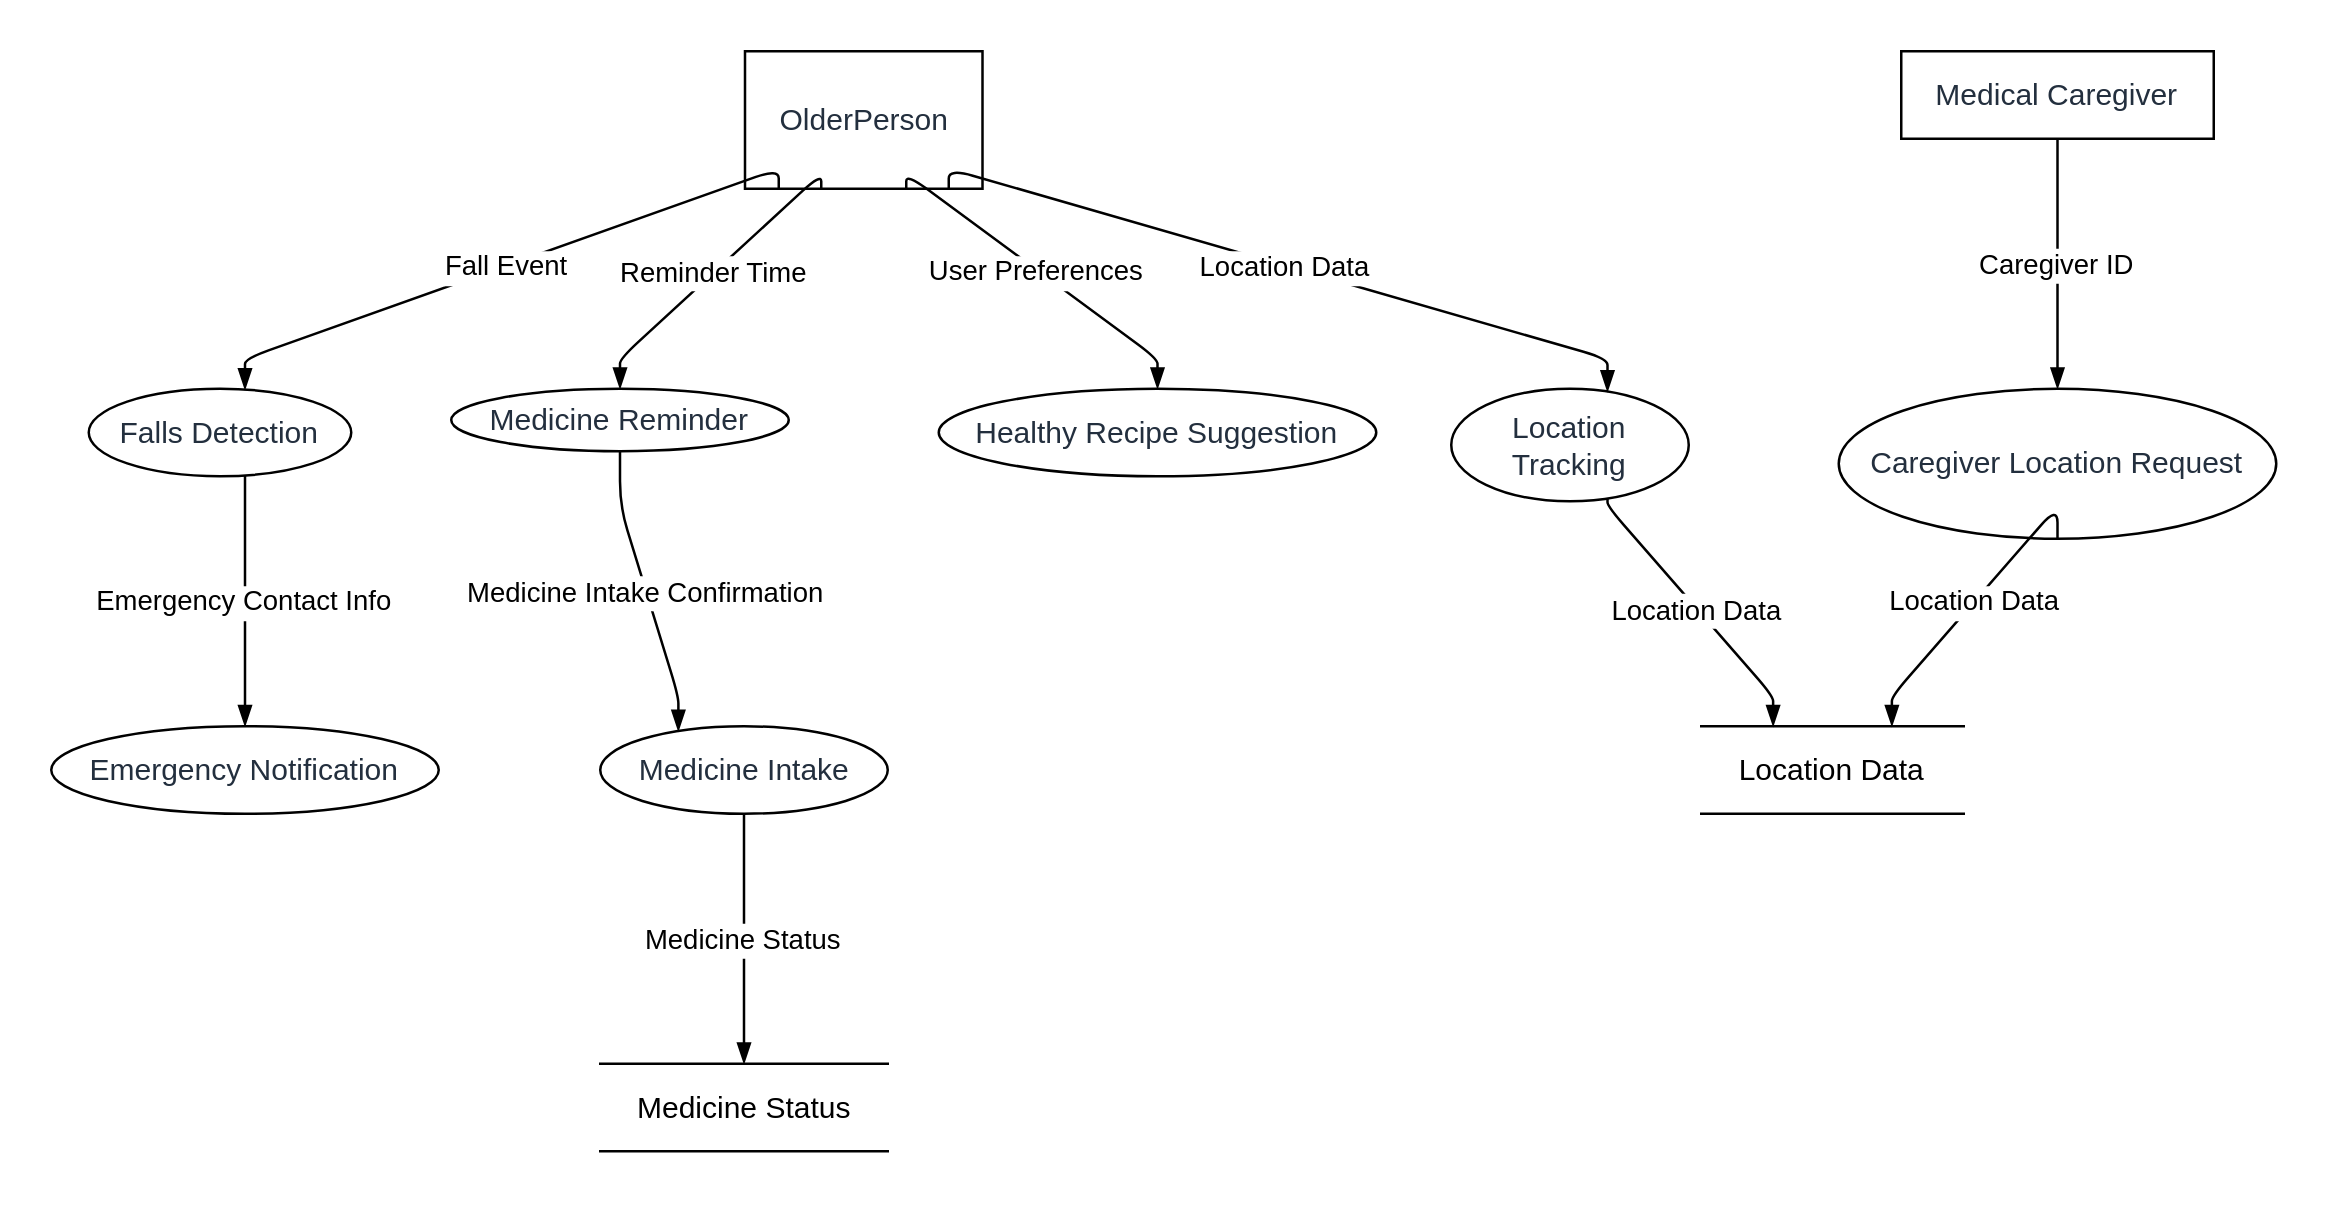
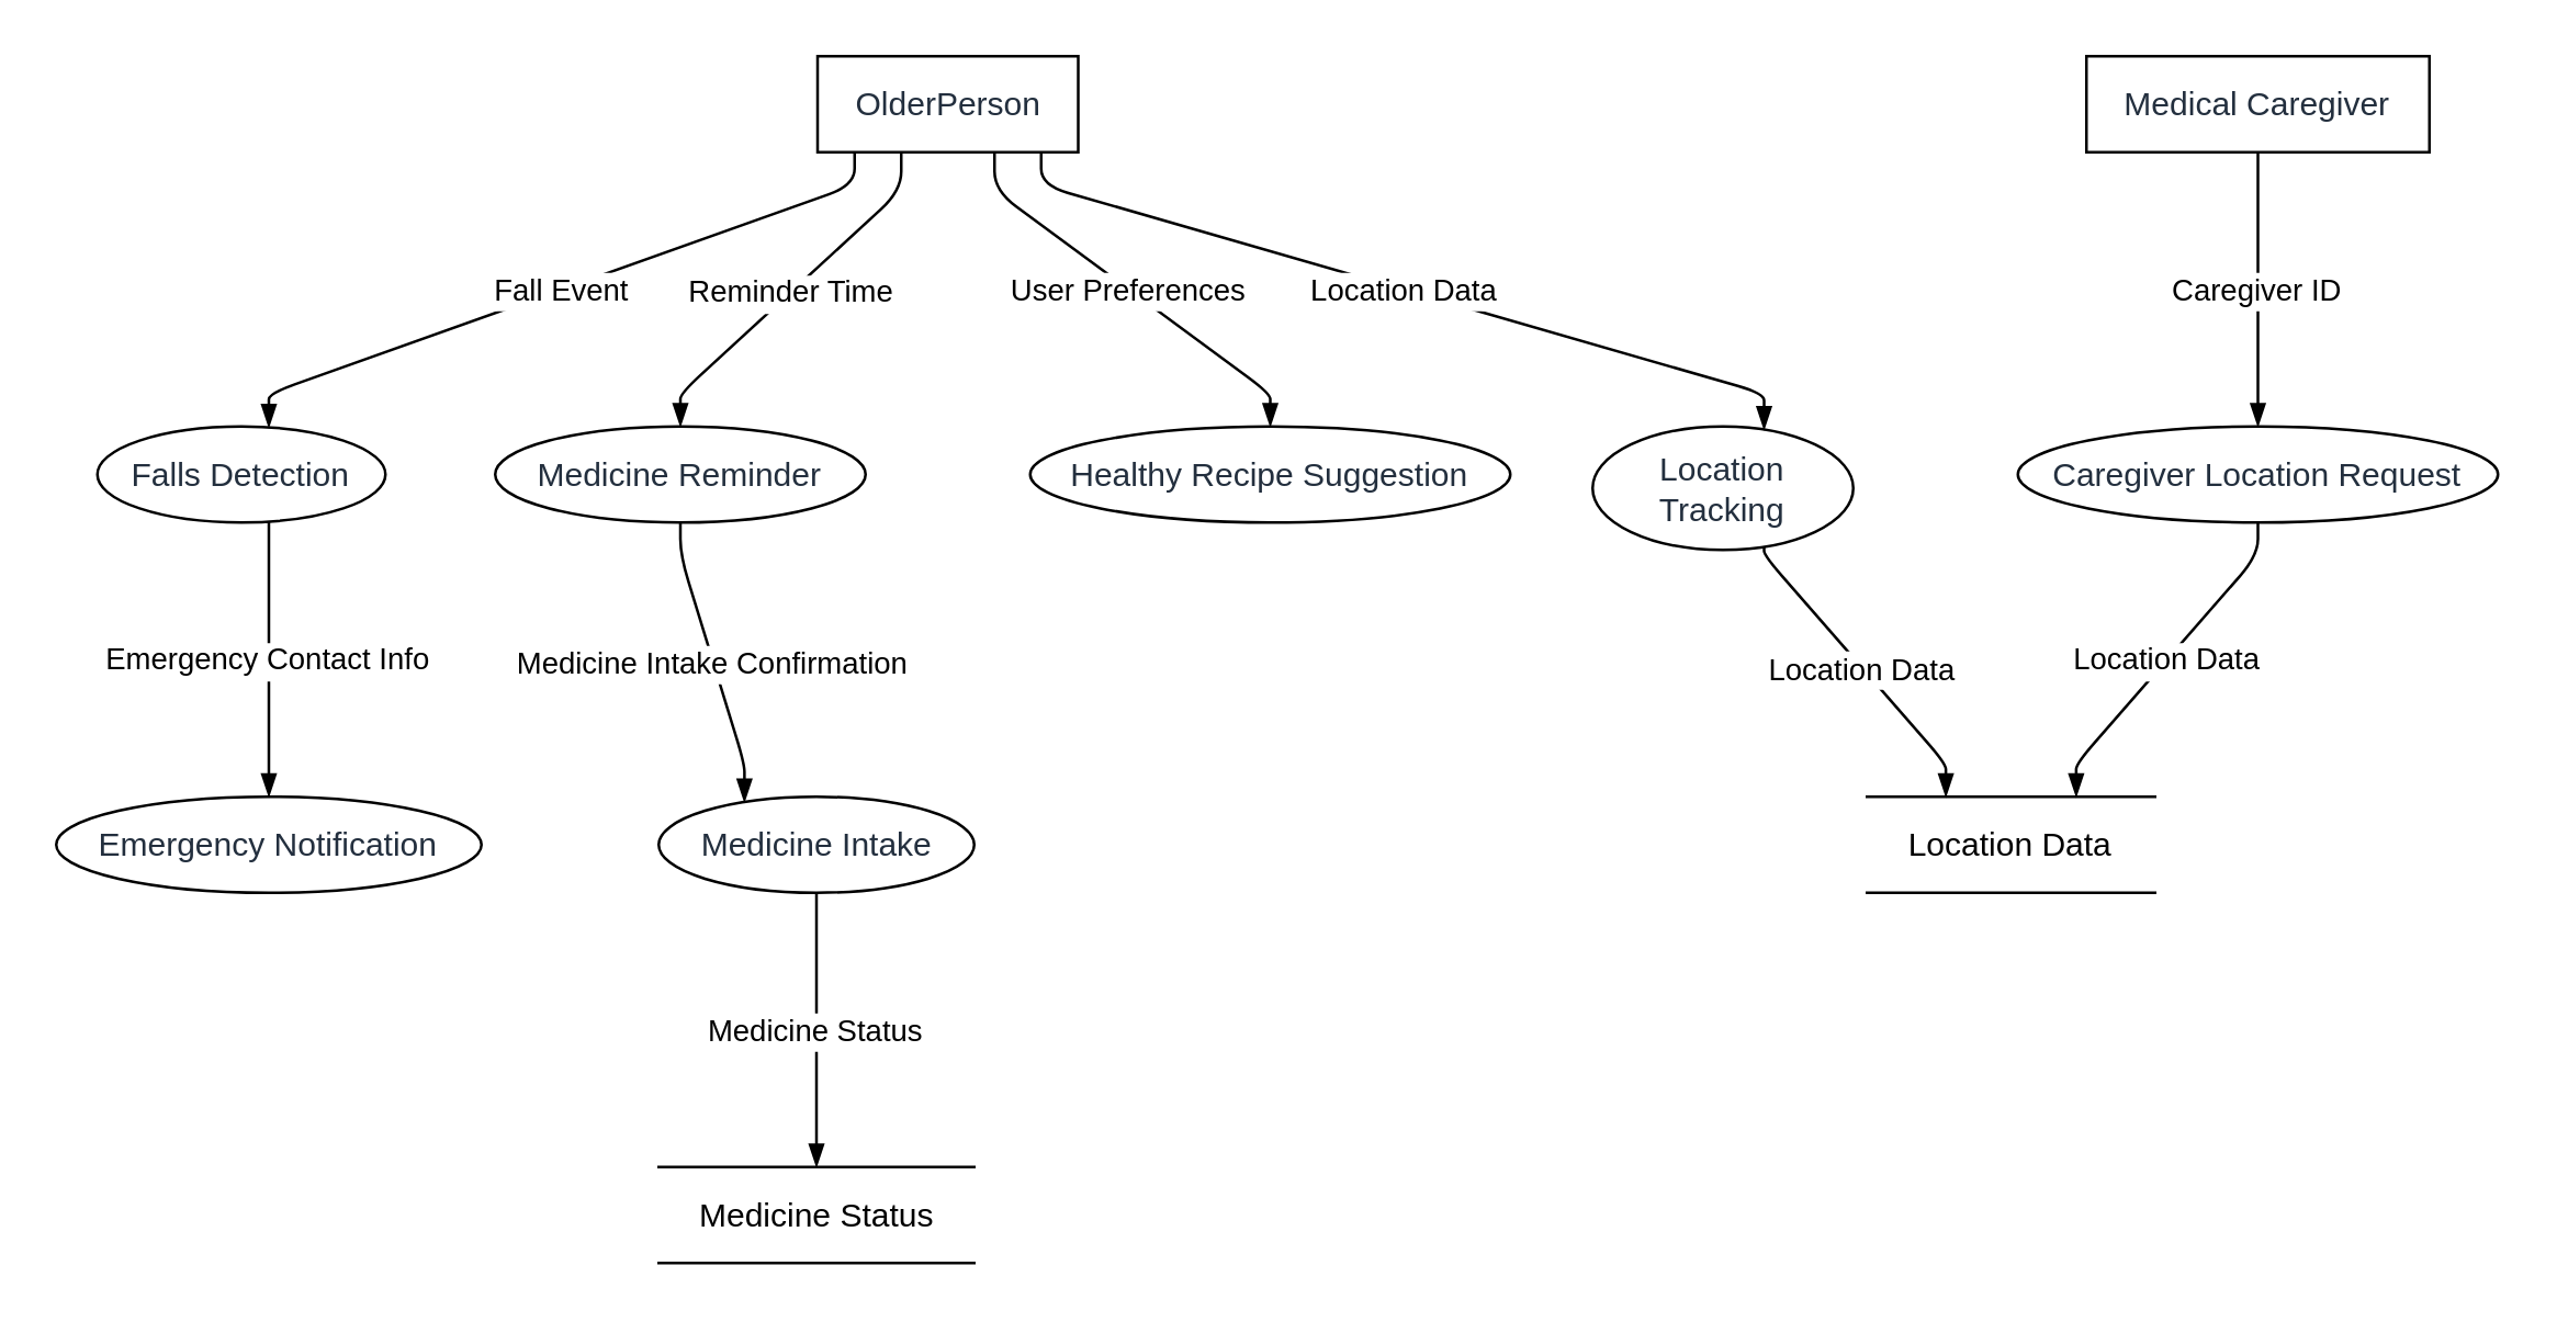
- <mxCell id="2" value="OlderPerson" style="shape=rectangle;whiteSpace=wrap;html=1;fillColor=#ffffff;strokeColor=#000000;align=center;verticalAlign=middle;fontColor=#232F3E;" parent="1" vertex="1"><mxGeometry x="297.5" y="20" width="95" height="55" as="geometry" /></mxCell>
+ <mxCell id="2" value="OlderPerson" style="shape=rectangle;whiteSpace=wrap;html=1;fillColor=#ffffff;strokeColor=#000000;align=center;verticalAlign=middle;fontColor=#232F3E;" parent="1" vertex="1"><mxGeometry x="297.5" width="95" height="35" as="geometry" y="20" /></mxCell>
- <mxCell id="5" value="Medicine Reminder" style="shape=ellipse;perimeter=ellipsePerimeter;whiteSpace=wrap;html=1;fillColor=#ffffff;strokeColor=#000000;align=center;verticalAlign=middle;fontColor=#232F3E;" parent="1" vertex="1"><mxGeometry x="180" y="155" width="135" height="25" as="geometry" /></mxCell>
+ <mxCell id="5" value="Medicine Reminder" style="shape=ellipse;perimeter=ellipsePerimeter;whiteSpace=wrap;html=1;fillColor=#ffffff;strokeColor=#000000;align=center;verticalAlign=middle;fontColor=#232F3E;" parent="1" vertex="1"><mxGeometry x="180" y="155" width="135" height="35" as="geometry" /></mxCell>
- <mxCell id="11" value="Caregiver Location Request" style="shape=ellipse;perimeter=ellipsePerimeter;whiteSpace=wrap;html=1;fillColor=#ffffff;strokeColor=#000000;align=center;verticalAlign=middle;fontColor=#232F3E;" parent="1" vertex="1"><mxGeometry x="735" y="155" width="175" height="60" as="geometry" /></mxCell>
+ <mxCell id="11" value="Caregiver Location Request" style="shape=ellipse;perimeter=ellipsePerimeter;whiteSpace=wrap;html=1;fillColor=#ffffff;strokeColor=#000000;align=center;verticalAlign=middle;fontColor=#232F3E;" parent="1" vertex="1"><mxGeometry x="735" y="155" width="175" height="35" as="geometry" /></mxCell>
